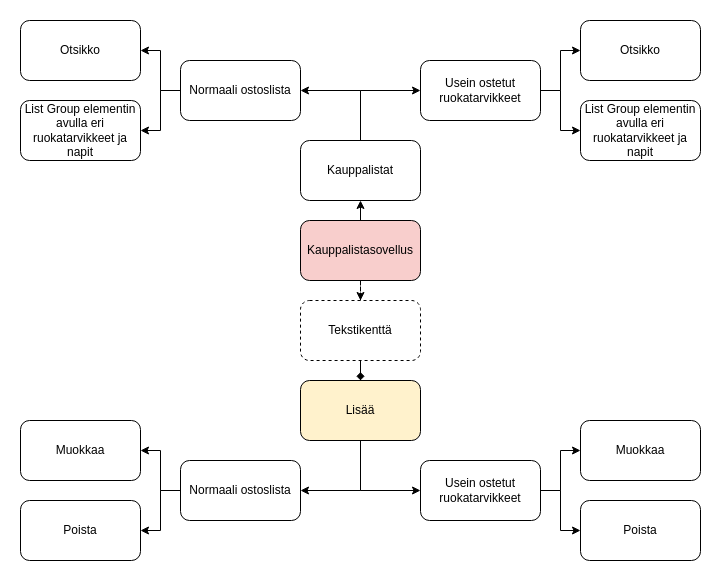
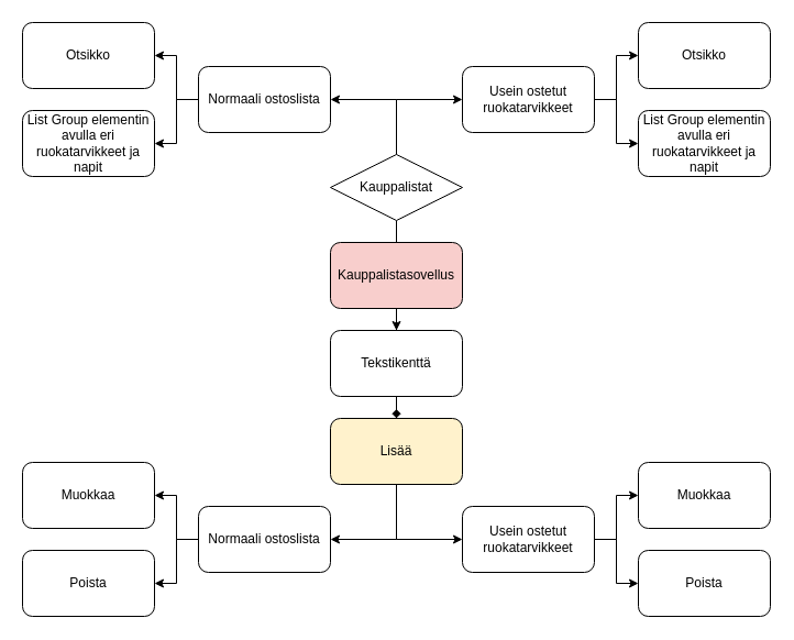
- <mxCell id="22" value="Kauppalistat" style="rounded=1;whiteSpace=wrap;html=1;" vertex="1" parent="1"><mxGeometry x="300" y="140" width="120" height="60" as="geometry" /></mxCell>
+ <mxCell id="22" value="Kauppalistat" style="rhombus;whiteSpace=wrap;html=1;" vertex="1" parent="1"><mxGeometry x="300" y="140" width="120" height="60" as="geometry" /></mxCell>
- <mxCell id="3" style="edgeStyle=orthogonalEdgeStyle;rounded=0;orthogonalLoop=1;jettySize=auto;html=1;exitX=0.5;exitY=0;exitDx=0;exitDy=0;entryX=0.5;entryY=1;entryDx=0;entryDy=0;" edge="1" parent="1" source="4" target="22"><mxGeometry relative="1" as="geometry" /></mxCell>
+ <mxCell id="3" style="edgeStyle=orthogonalEdgeStyle;rounded=0;orthogonalLoop=1;jettySize=auto;html=1;exitX=0.5;exitY=0;exitDx=0;exitDy=0;entryX=0.5;entryY=1;entryDx=0;entryDy=0;endArrow=none;" edge="1" parent="1" source="4" target="22"><mxGeometry relative="1" as="geometry" /></mxCell>
- <mxCell id="2" style="edgeStyle=orthogonalEdgeStyle;rounded=0;orthogonalLoop=1;jettySize=auto;html=1;dashed=1;" edge="1" parent="1" source="4" target="6"><mxGeometry relative="1" as="geometry" /></mxCell>
+ <mxCell id="2" style="edgeStyle=orthogonalEdgeStyle;rounded=0;orthogonalLoop=1;jettySize=auto;html=1;" edge="1" parent="1" source="4" target="6"><mxGeometry relative="1" as="geometry" /></mxCell>
- <mxCell id="6" value="Tekstikenttä" style="rounded=1;whiteSpace=wrap;html=1;dashed=1;" vertex="1" parent="1"><mxGeometry x="300" y="300" width="120" height="60" as="geometry" /></mxCell>
+ <mxCell id="6" value="Tekstikenttä" style="rounded=1;whiteSpace=wrap;html=1;" vertex="1" parent="1"><mxGeometry x="300" y="300" width="120" height="60" as="geometry" /></mxCell>
